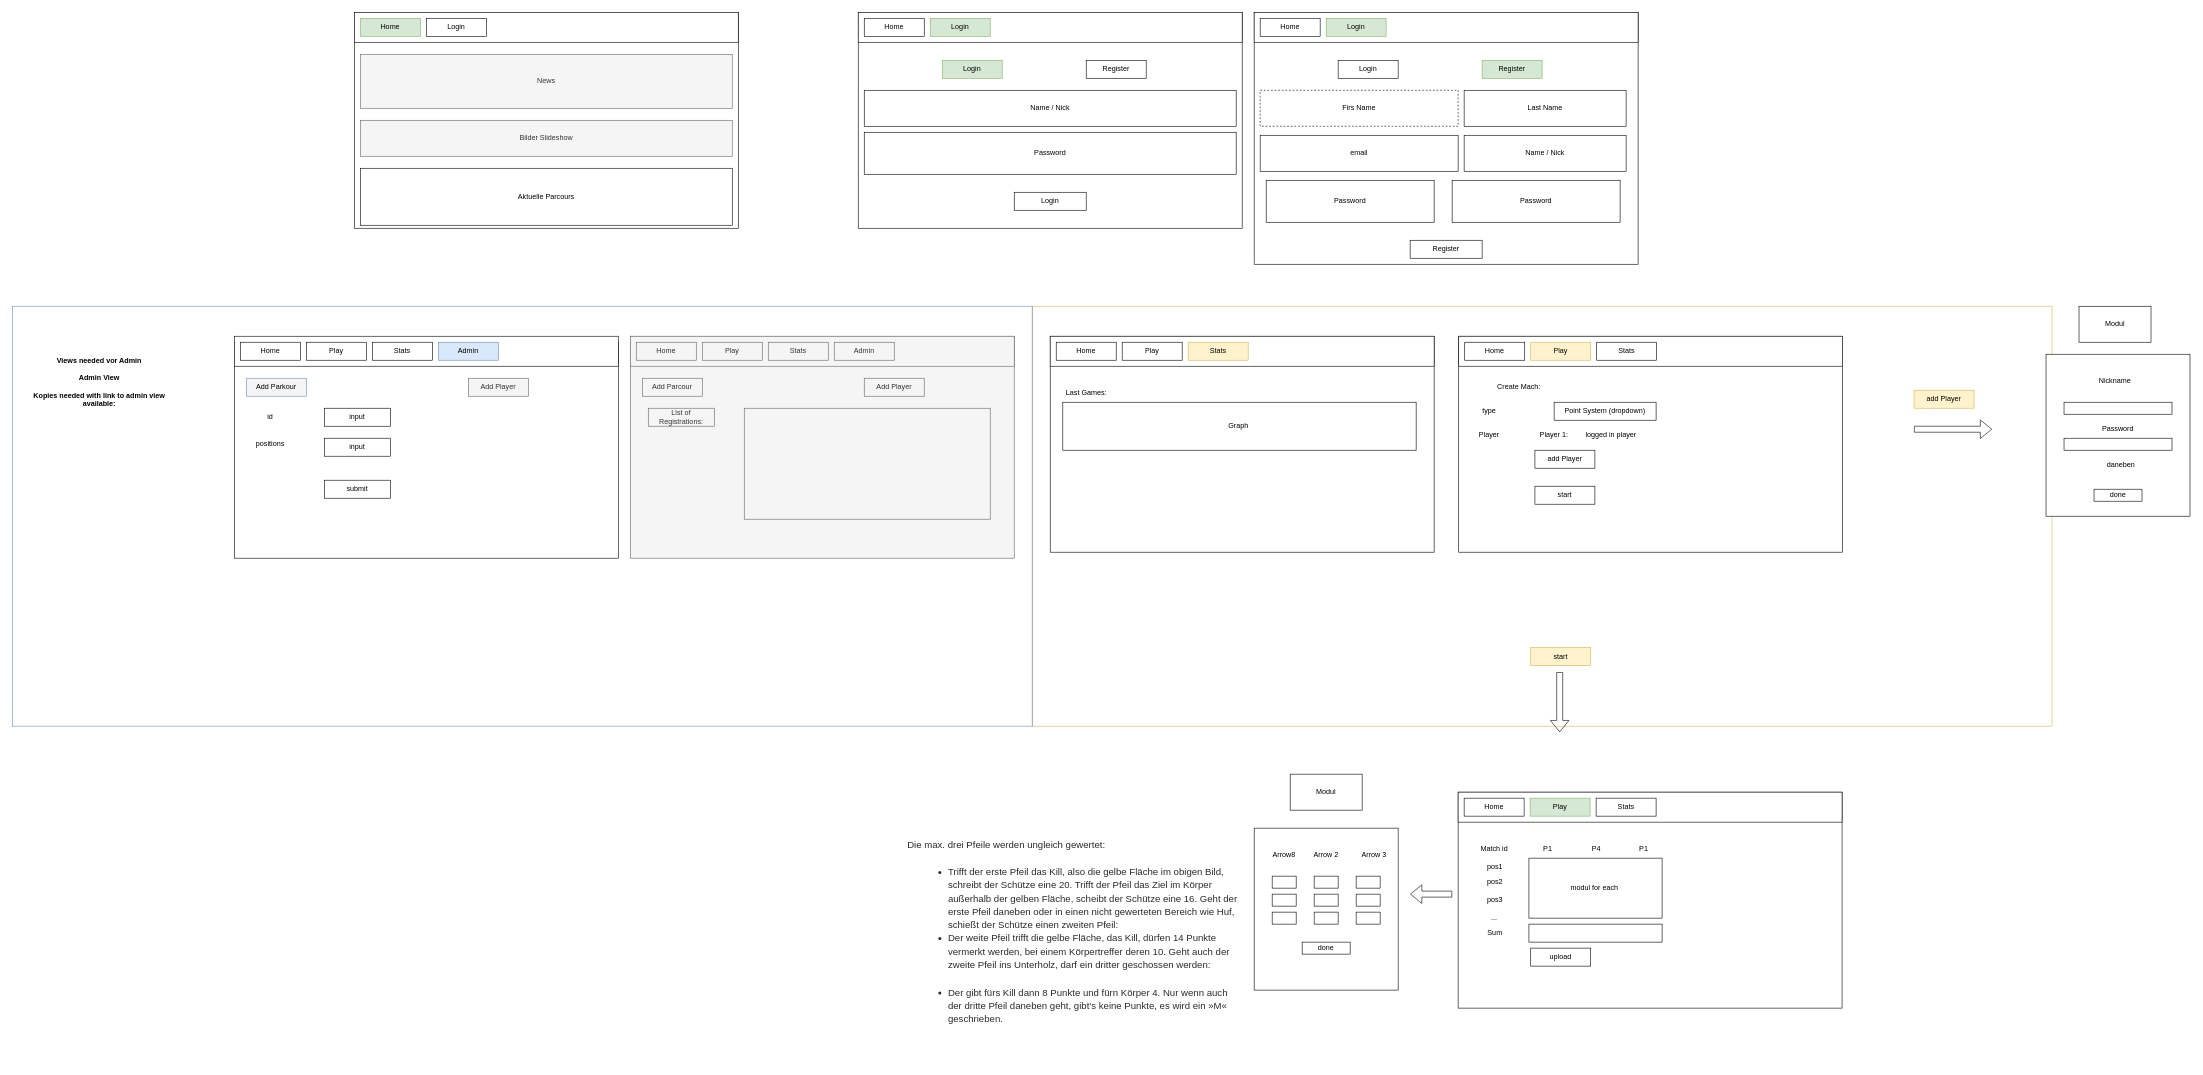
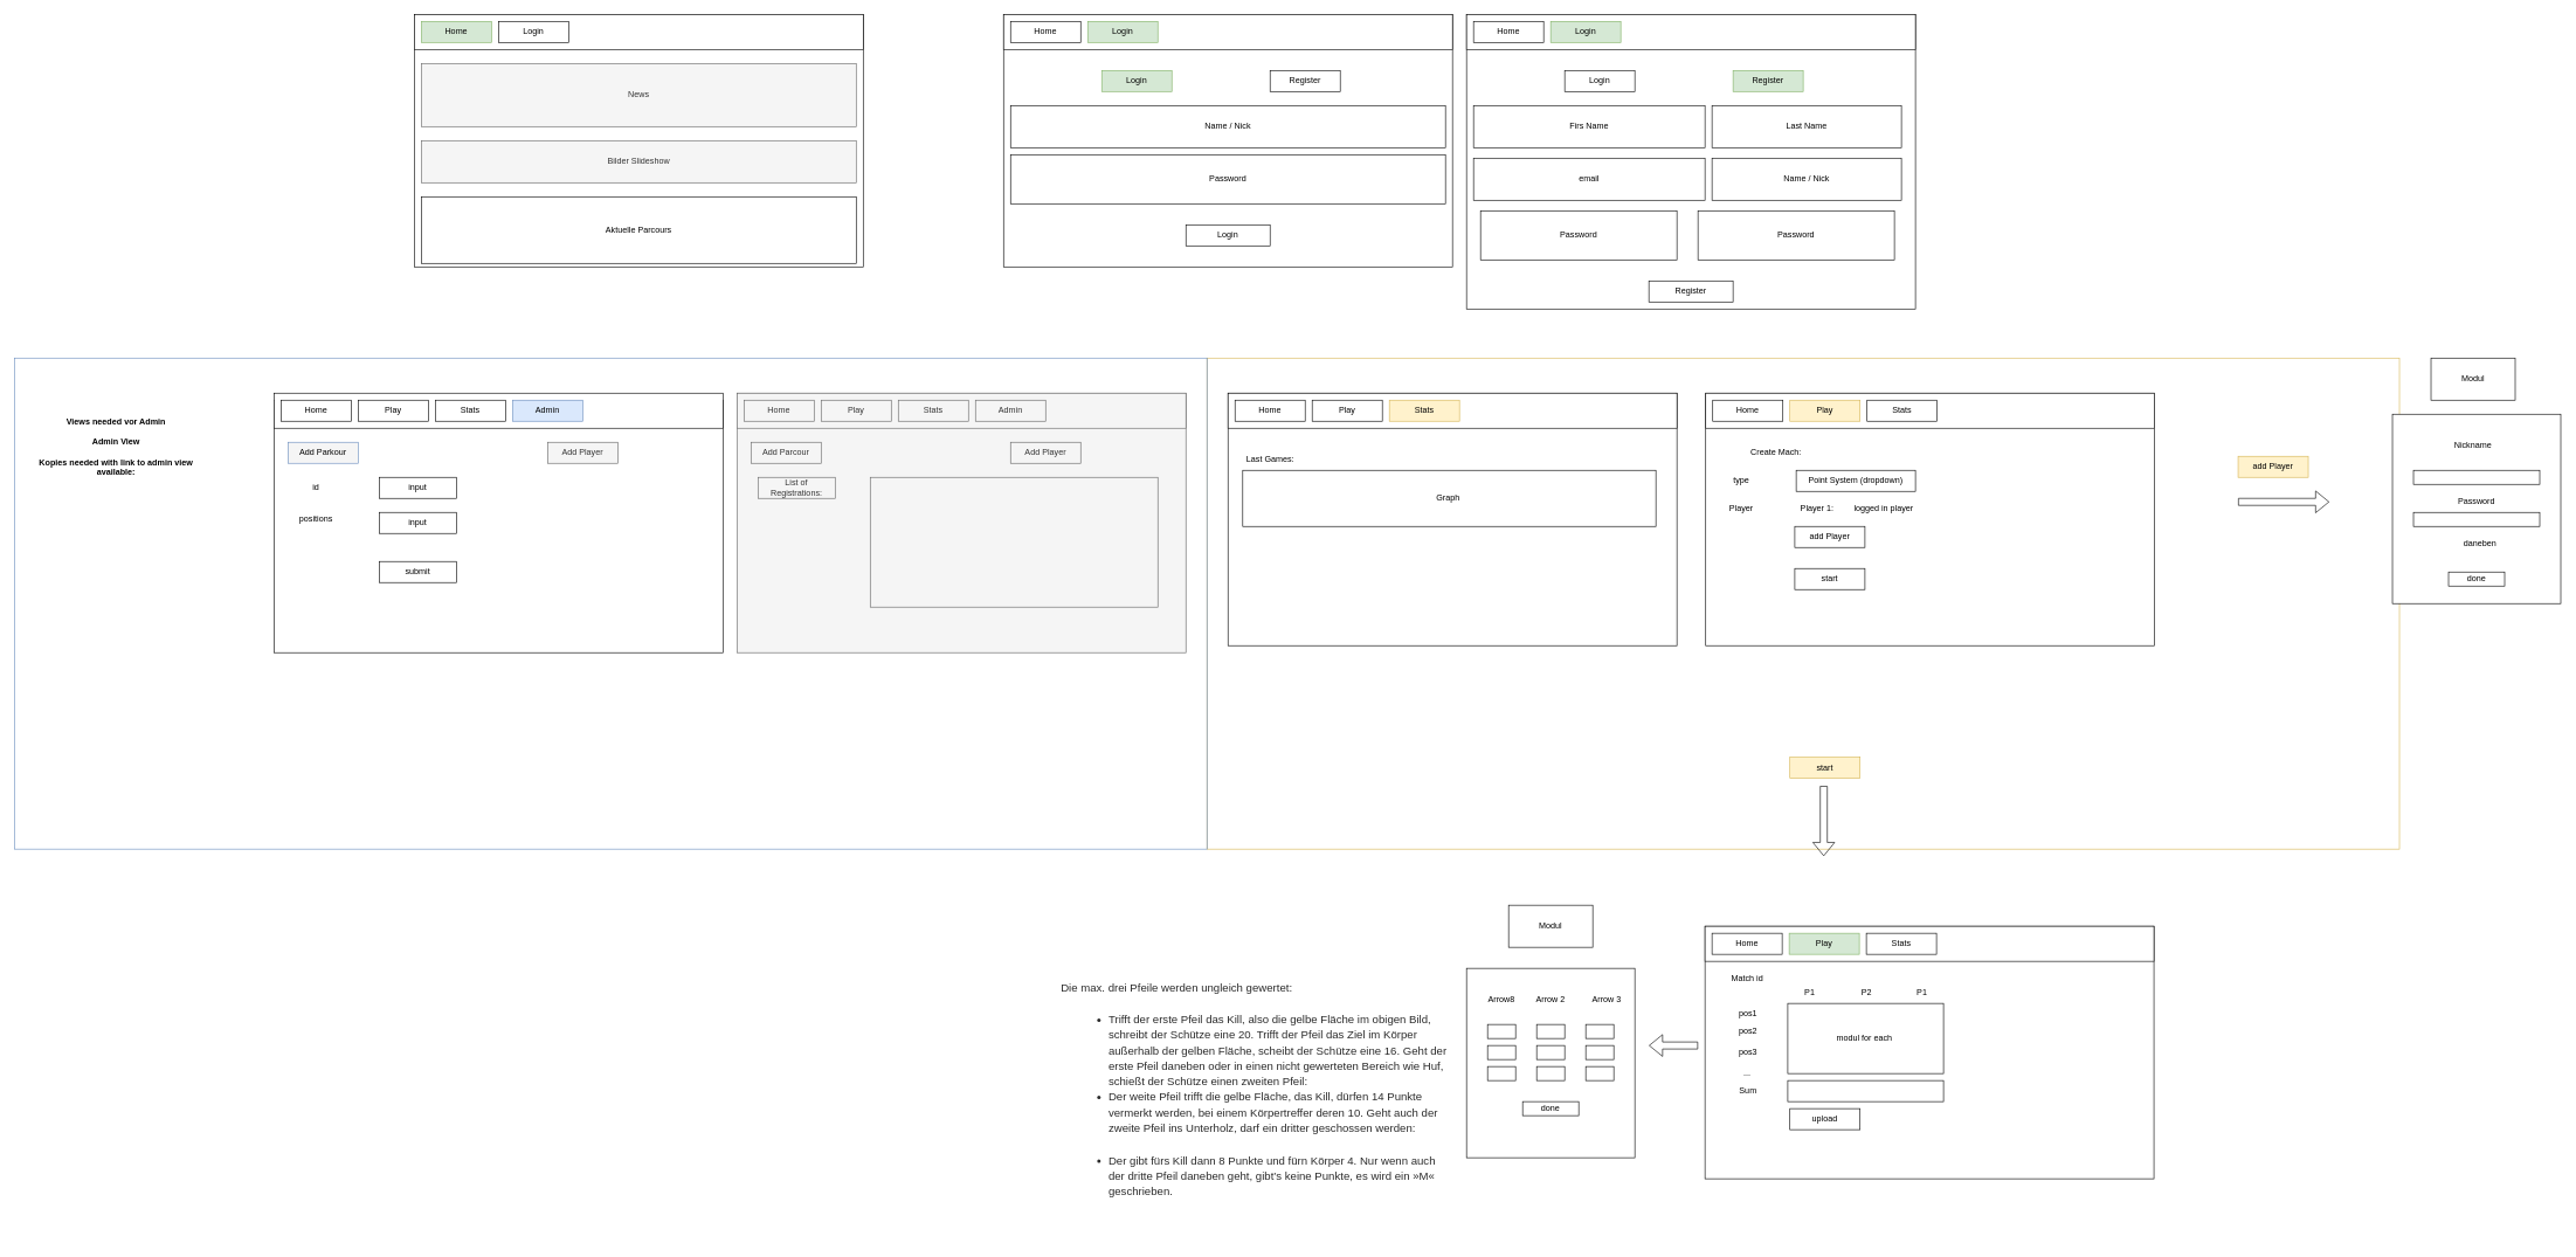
- <mxCell id="28" value="Firs Name" style="rounded=0;whiteSpace=wrap;html=1;dashed=1;" parent="1" vertex="1"><mxGeometry x="2100" y="150" width="330" height="60" as="geometry" /></mxCell>
+ <mxCell id="28" value="Firs Name" style="rounded=0;whiteSpace=wrap;html=1;" parent="1" vertex="1"><mxGeometry x="2100" y="150" width="330" height="60" as="geometry" /></mxCell>
- <mxCell id="68" value="Point System (dropdown)" style="rounded=0;whiteSpace=wrap;html=1;" parent="1" vertex="1"><mxGeometry x="2590" y="670" width="170" height="30" as="geometry" /></mxCell>
+ <mxCell id="68" value="Point System (dropdown)" style="rounded=0;whiteSpace=wrap;html=1;" parent="1" vertex="1"><mxGeometry x="2560" y="670" width="170" height="30" as="geometry" /></mxCell>
- <mxCell id="81" value="Match id" style="text;html=1;strokeColor=none;fillColor=none;align=center;verticalAlign=middle;whiteSpace=wrap;rounded=0;" vertex="1" parent="1"><mxGeometry x="2451" y="1400" width="79" height="30" as="geometry" /></mxCell>
+ <mxCell id="81" value="Match id" style="text;html=1;strokeColor=none;fillColor=none;align=center;verticalAlign=middle;whiteSpace=wrap;rounded=0;" vertex="1" parent="1"><mxGeometry x="2451" y="1380" width="79" height="30" as="geometry" /></mxCell>
- <mxCell id="83" value="P4" style="text;html=1;strokeColor=none;fillColor=none;align=center;verticalAlign=middle;whiteSpace=wrap;rounded=0;" vertex="1" parent="1"><mxGeometry x="2621" y="1400" width="79" height="30" as="geometry" /></mxCell>
+ <mxCell id="83" value="P2" style="text;html=1;strokeColor=none;fillColor=none;align=center;verticalAlign=middle;whiteSpace=wrap;rounded=0;" vertex="1" parent="1"><mxGeometry x="2621" y="1400" width="79" height="30" as="geometry" /></mxCell>
